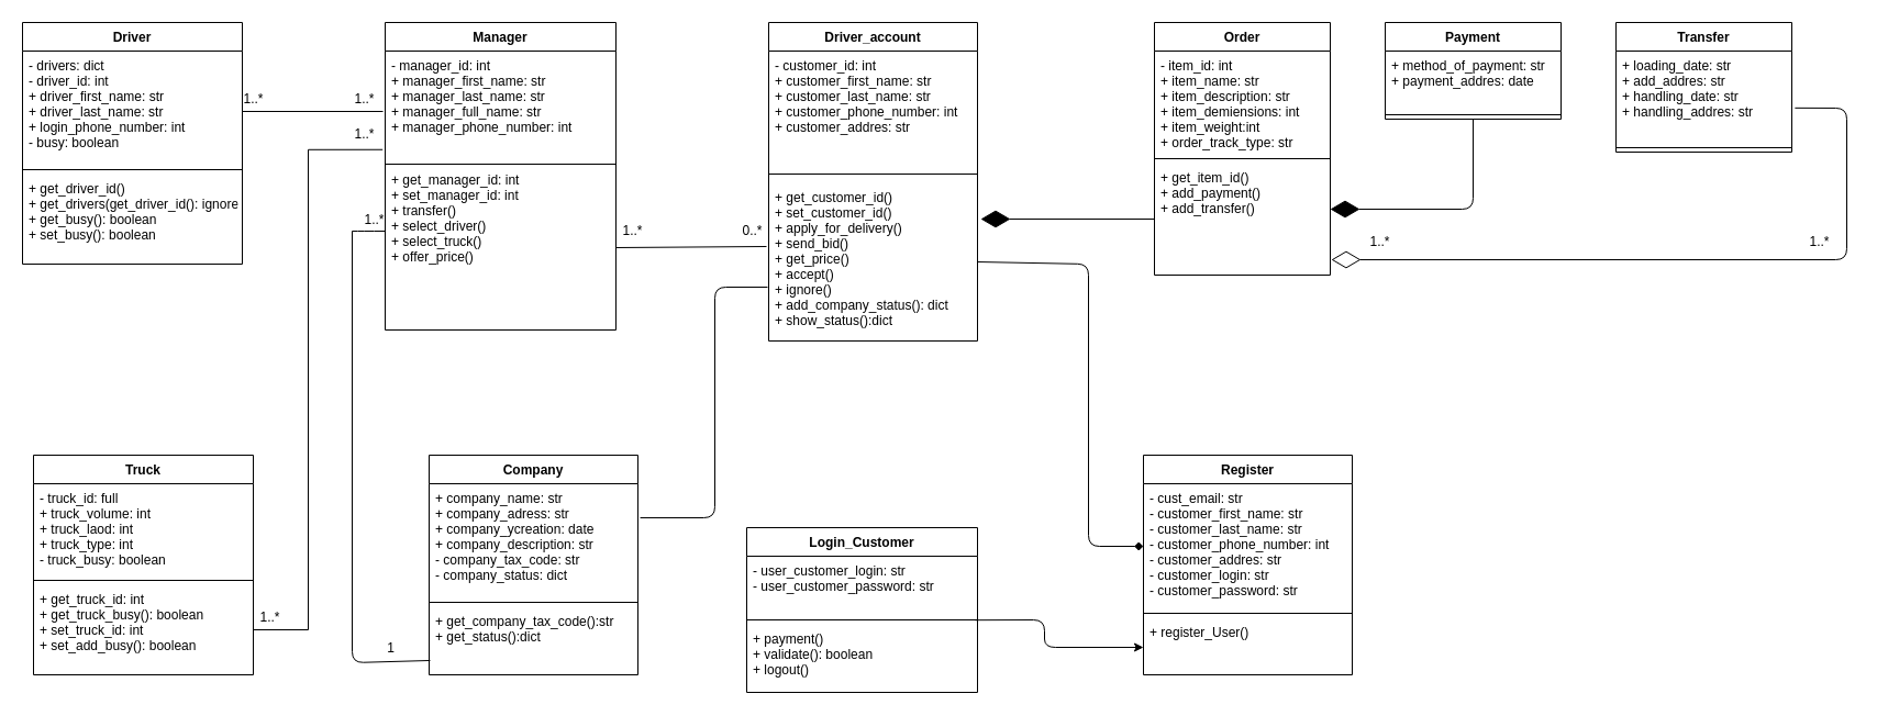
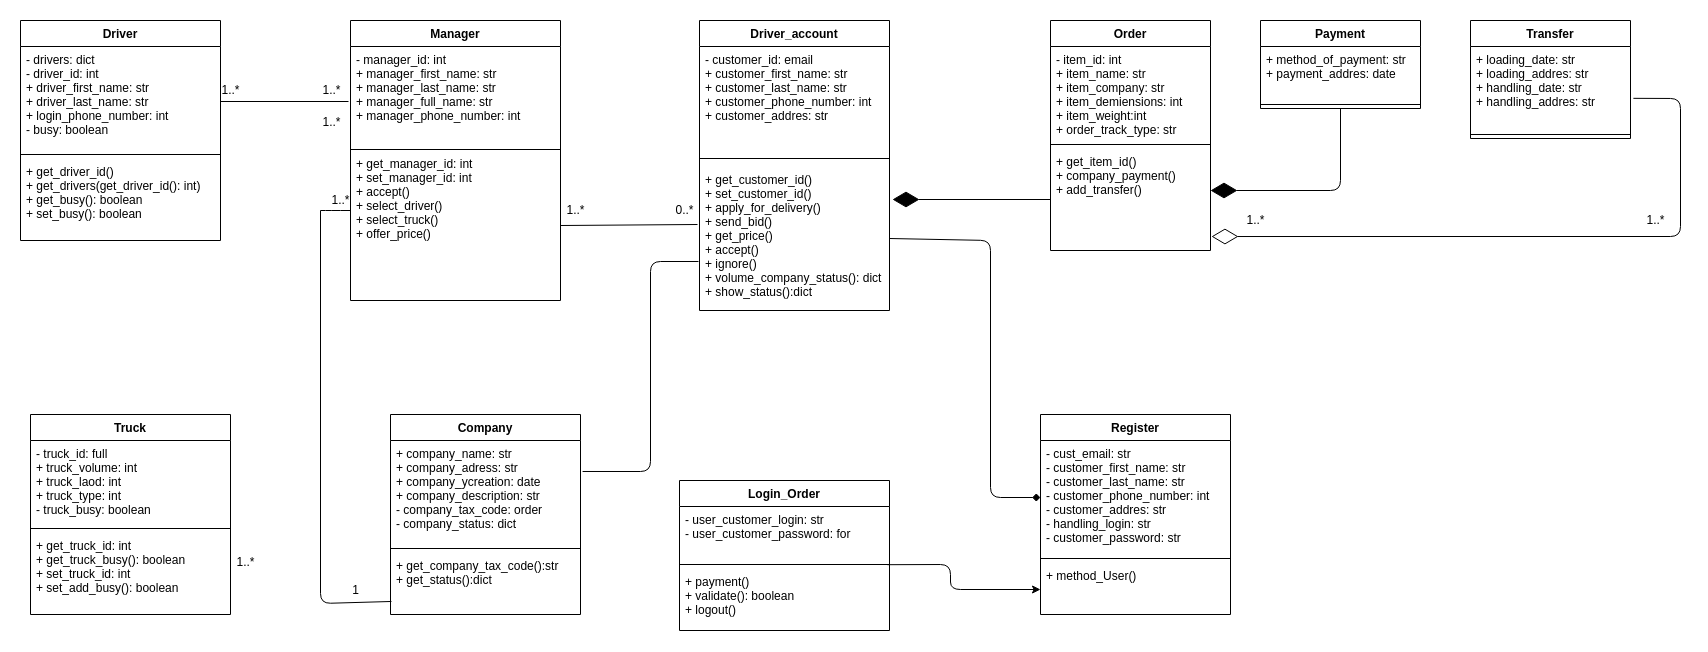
- <mxCell id="7" value="- customer_id: int&#10;+ customer_first_name: str &#10;+ customer_last_name: str&#10;+ customer_phone_number: int&#10;+ customer_addres: str&#10;" style="text;strokeColor=none;fillColor=none;align=left;verticalAlign=top;spacingLeft=4;spacingRight=4;overflow=hidden;rotatable=0;points=[[0,0.5],[1,0.5]];portConstraint=eastwest;" parent="6" vertex="1"><mxGeometry y="26" width="190" height="104" as="geometry" /></mxCell>
+ <mxCell id="7" value="- customer_id: email&#10;+ customer_first_name: str &#10;+ customer_last_name: str&#10;+ customer_phone_number: int&#10;+ customer_addres: str&#10;" style="text;strokeColor=none;fillColor=none;align=left;verticalAlign=top;spacingLeft=4;spacingRight=4;overflow=hidden;rotatable=0;points=[[0,0.5],[1,0.5]];portConstraint=eastwest;" parent="6" vertex="1"><mxGeometry y="26" width="190" height="104" as="geometry" /></mxCell>
- <mxCell id="23" value="- item_id: int&#10;+ item_name: str &#10;+ item_description: str&#10;+ item_demiensions: int&#10;+ item_weight:int&#10;+ order_track_type: str" style="text;strokeColor=none;fillColor=none;align=left;verticalAlign=top;spacingLeft=4;spacingRight=4;overflow=hidden;rotatable=0;points=[[0,0.5],[1,0.5]];portConstraint=eastwest;" parent="22" vertex="1"><mxGeometry y="26" width="160" height="94" as="geometry" /></mxCell>
+ <mxCell id="23" value="- item_id: int&#10;+ item_name: str &#10;+ item_company: str&#10;+ item_demiensions: int&#10;+ item_weight:int&#10;+ order_track_type: str" style="text;strokeColor=none;fillColor=none;align=left;verticalAlign=top;spacingLeft=4;spacingRight=4;overflow=hidden;rotatable=0;points=[[0,0.5],[1,0.5]];portConstraint=eastwest;" parent="22" vertex="1"><mxGeometry y="26" width="160" height="94" as="geometry" /></mxCell>
- <mxCell id="27" value="+ loading_date: str&#10;+ add_addres: str&#10;+ handling_date: str&#10;+ handling_addres: str&#10;" style="text;strokeColor=none;fillColor=none;align=left;verticalAlign=top;spacingLeft=4;spacingRight=4;overflow=hidden;rotatable=0;points=[[0,0.5],[1,0.5]];portConstraint=eastwest;" parent="26" vertex="1"><mxGeometry y="26" width="160" height="84" as="geometry" /></mxCell>
+ <mxCell id="27" value="+ loading_date: str&#10;+ loading_addres: str&#10;+ handling_date: str&#10;+ handling_addres: str&#10;" style="text;strokeColor=none;fillColor=none;align=left;verticalAlign=top;spacingLeft=4;spacingRight=4;overflow=hidden;rotatable=0;points=[[0,0.5],[1,0.5]];portConstraint=eastwest;" parent="26" vertex="1"><mxGeometry y="26" width="160" height="84" as="geometry" /></mxCell>
- <mxCell id="25" value="+ get_item_id()&#10;+ add_payment()&#10;+ add_transfer()&#10;" style="text;strokeColor=none;fillColor=none;align=left;verticalAlign=top;spacingLeft=4;spacingRight=4;overflow=hidden;rotatable=0;points=[[0,0.5],[1,0.5]];portConstraint=eastwest;" parent="22" vertex="1"><mxGeometry y="128" width="160" height="102" as="geometry" /></mxCell>
+ <mxCell id="25" value="+ get_item_id()&#10;+ company_payment()&#10;+ add_transfer()&#10;" style="text;strokeColor=none;fillColor=none;align=left;verticalAlign=top;spacingLeft=4;spacingRight=4;overflow=hidden;rotatable=0;points=[[0,0.5],[1,0.5]];portConstraint=eastwest;" parent="22" vertex="1"><mxGeometry y="128" width="160" height="102" as="geometry" /></mxCell>
- <mxCell id="4" value="+ get_manager_id: int&#10;+ set_manager_id: int&#10;+ transfer()&#10;+ select_driver()&#10;+ select_truck()&#10;+ offer_price()&#10;&#10;&#10;" style="text;strokeColor=none;fillColor=none;align=left;verticalAlign=top;spacingLeft=4;spacingRight=4;overflow=hidden;rotatable=0;points=[[0,0.5],[1,0.5]];portConstraint=eastwest;" parent="2" vertex="1"><mxGeometry y="130" width="210" height="150" as="geometry" /></mxCell>
+ <mxCell id="4" value="+ get_manager_id: int&#10;+ set_manager_id: int&#10;+ accept()&#10;+ select_driver()&#10;+ select_truck()&#10;+ offer_price()&#10;&#10;&#10;" style="text;strokeColor=none;fillColor=none;align=left;verticalAlign=top;spacingLeft=4;spacingRight=4;overflow=hidden;rotatable=0;points=[[0,0.5],[1,0.5]];portConstraint=eastwest;" parent="2" vertex="1"><mxGeometry y="130" width="210" height="150" as="geometry" /></mxCell>
- <mxCell id="16" value="+ get_driver_id()&#10;+ get_drivers(get_driver_id(): ignore) &#10;+ get_busy(): boolean&#10;+ set_busy(): boolean&#10;&#10;" style="text;strokeColor=none;fillColor=none;align=left;verticalAlign=top;spacingLeft=4;spacingRight=4;overflow=hidden;rotatable=0;points=[[0,0.5],[1,0.5]];portConstraint=eastwest;" parent="13" vertex="1"><mxGeometry y="138" width="200" height="82" as="geometry" /></mxCell>
+ <mxCell id="16" value="+ get_driver_id()&#10;+ get_drivers(get_driver_id(): int) &#10;+ get_busy(): boolean&#10;+ set_busy(): boolean&#10;&#10;" style="text;strokeColor=none;fillColor=none;align=left;verticalAlign=top;spacingLeft=4;spacingRight=4;overflow=hidden;rotatable=0;points=[[0,0.5],[1,0.5]];portConstraint=eastwest;" parent="13" vertex="1"><mxGeometry y="138" width="200" height="82" as="geometry" /></mxCell>
- <mxCell id="9" value="+ get_customer_id()&#10;+ set_customer_id()&#10;+ apply_for_delivery()&#10;+ send_bid()&#10;+ get_price()&#10;+ accept()&#10;+ ignore()&#10;+ add_company_status(): dict&#10;+ show_status():dict&#10;&#10;&#10;" style="text;strokeColor=none;fillColor=none;align=left;verticalAlign=top;spacingLeft=4;spacingRight=4;overflow=hidden;rotatable=0;points=[[0,0.5],[1,0.5]];portConstraint=eastwest;" parent="6" vertex="1"><mxGeometry y="146" width="190" height="144" as="geometry" /></mxCell>
+ <mxCell id="9" value="+ get_customer_id()&#10;+ set_customer_id()&#10;+ apply_for_delivery()&#10;+ send_bid()&#10;+ get_price()&#10;+ accept()&#10;+ ignore()&#10;+ volume_company_status(): dict&#10;+ show_status():dict&#10;&#10;&#10;" style="text;strokeColor=none;fillColor=none;align=left;verticalAlign=top;spacingLeft=4;spacingRight=4;overflow=hidden;rotatable=0;points=[[0,0.5],[1,0.5]];portConstraint=eastwest;" parent="6" vertex="1"><mxGeometry y="146" width="190" height="144" as="geometry" /></mxCell>
- <mxCell id="41" value="" style="edgeStyle=orthogonalEdgeStyle;rounded=0;orthogonalLoop=1;jettySize=auto;html=1;endArrow=none;entryX=-0.011;entryY=0.863;entryDx=0;entryDy=0;entryPerimeter=0;exitX=1;exitY=0.5;exitDx=0;exitDy=0;" parent="1" source="20" target="3" edge="1"><mxGeometry relative="1" as="geometry"><mxPoint x="240" y="850" as="sourcePoint" /><mxPoint x="280" y="130" as="targetPoint" /><Array as="points"><mxPoint x="280" y="573" /><mxPoint x="280" y="136" /></Array></mxGeometry></mxCell>
- <mxCell id="33" value="+ company_name: str&#10;+ company_adress: str&#10;+ company_ycreation: date&#10;+ company_description: str&#10;- company_tax_code: str&#10;- company_status: dict&#10;&#10;" style="text;strokeColor=none;fillColor=none;align=left;verticalAlign=top;spacingLeft=4;spacingRight=4;overflow=hidden;rotatable=0;points=[[0,0.5],[1,0.5]];portConstraint=eastwest;" parent="32" vertex="1"><mxGeometry y="26" width="190" height="104" as="geometry" /></mxCell>
+ <mxCell id="33" value="+ company_name: str&#10;+ company_adress: str&#10;+ company_ycreation: date&#10;+ company_description: str&#10;- company_tax_code: order&#10;- company_status: dict&#10;&#10;" style="text;strokeColor=none;fillColor=none;align=left;verticalAlign=top;spacingLeft=4;spacingRight=4;overflow=hidden;rotatable=0;points=[[0,0.5],[1,0.5]];portConstraint=eastwest;" parent="32" vertex="1"><mxGeometry y="26" width="190" height="104" as="geometry" /></mxCell>
- <mxCell id="57" value="- cust_email: str&#10;- customer_first_name: str &#10;- customer_last_name: str&#10;- customer_phone_number: int&#10;- customer_addres: str&#10;- customer_login: str&#10;- customer_password: str&#10;" style="text;strokeColor=none;fillColor=none;align=left;verticalAlign=top;spacingLeft=4;spacingRight=4;overflow=hidden;rotatable=0;points=[[0,0.5],[1,0.5]];portConstraint=eastwest;" parent="56" vertex="1"><mxGeometry y="26" width="190" height="114" as="geometry" /></mxCell>
+ <mxCell id="57" value="- cust_email: str&#10;- customer_first_name: str &#10;- customer_last_name: str&#10;- customer_phone_number: int&#10;- customer_addres: str&#10;- handling_login: str&#10;- customer_password: str&#10;" style="text;strokeColor=none;fillColor=none;align=left;verticalAlign=top;spacingLeft=4;spacingRight=4;overflow=hidden;rotatable=0;points=[[0,0.5],[1,0.5]];portConstraint=eastwest;" parent="56" vertex="1"><mxGeometry y="26" width="190" height="114" as="geometry" /></mxCell>
- <mxCell id="51" value="Login_Customer" style="swimlane;fontStyle=1;align=center;verticalAlign=top;childLayout=stackLayout;horizontal=1;startSize=26;horizontalStack=0;resizeParent=1;resizeParentMax=0;resizeLast=0;collapsible=1;marginBottom=0;" parent="1" vertex="1"><mxGeometry x="679" y="480" width="210" height="150" as="geometry" /></mxCell>
+ <mxCell id="51" value="Login_Order" style="swimlane;fontStyle=1;align=center;verticalAlign=top;childLayout=stackLayout;horizontal=1;startSize=26;horizontalStack=0;resizeParent=1;resizeParentMax=0;resizeLast=0;collapsible=1;marginBottom=0;" parent="1" vertex="1"><mxGeometry x="679" y="480" width="210" height="150" as="geometry" /></mxCell>
- <mxCell id="52" value="- user_customer_login: str&#10;- user_customer_password: str " style="text;strokeColor=none;fillColor=none;align=left;verticalAlign=top;spacingLeft=4;spacingRight=4;overflow=hidden;rotatable=0;points=[[0,0.5],[1,0.5]];portConstraint=eastwest;" parent="51" vertex="1"><mxGeometry y="26" width="210" height="54" as="geometry" /></mxCell>
+ <mxCell id="52" value="- user_customer_login: str&#10;- user_customer_password: for " style="text;strokeColor=none;fillColor=none;align=left;verticalAlign=top;spacingLeft=4;spacingRight=4;overflow=hidden;rotatable=0;points=[[0,0.5],[1,0.5]];portConstraint=eastwest;" parent="51" vertex="1"><mxGeometry y="26" width="210" height="54" as="geometry" /></mxCell>
- <mxCell id="59" value="+ register_User()&#10;" style="text;strokeColor=none;fillColor=none;align=left;verticalAlign=top;spacingLeft=4;spacingRight=4;overflow=hidden;rotatable=0;points=[[0,0.5],[1,0.5]];portConstraint=eastwest;" parent="56" vertex="1"><mxGeometry y="148" width="190" height="52" as="geometry" /></mxCell>
+ <mxCell id="59" value="+ method_User()&#10;" style="text;strokeColor=none;fillColor=none;align=left;verticalAlign=top;spacingLeft=4;spacingRight=4;overflow=hidden;rotatable=0;points=[[0,0.5],[1,0.5]];portConstraint=eastwest;" parent="56" vertex="1"><mxGeometry y="148" width="190" height="52" as="geometry" /></mxCell>
